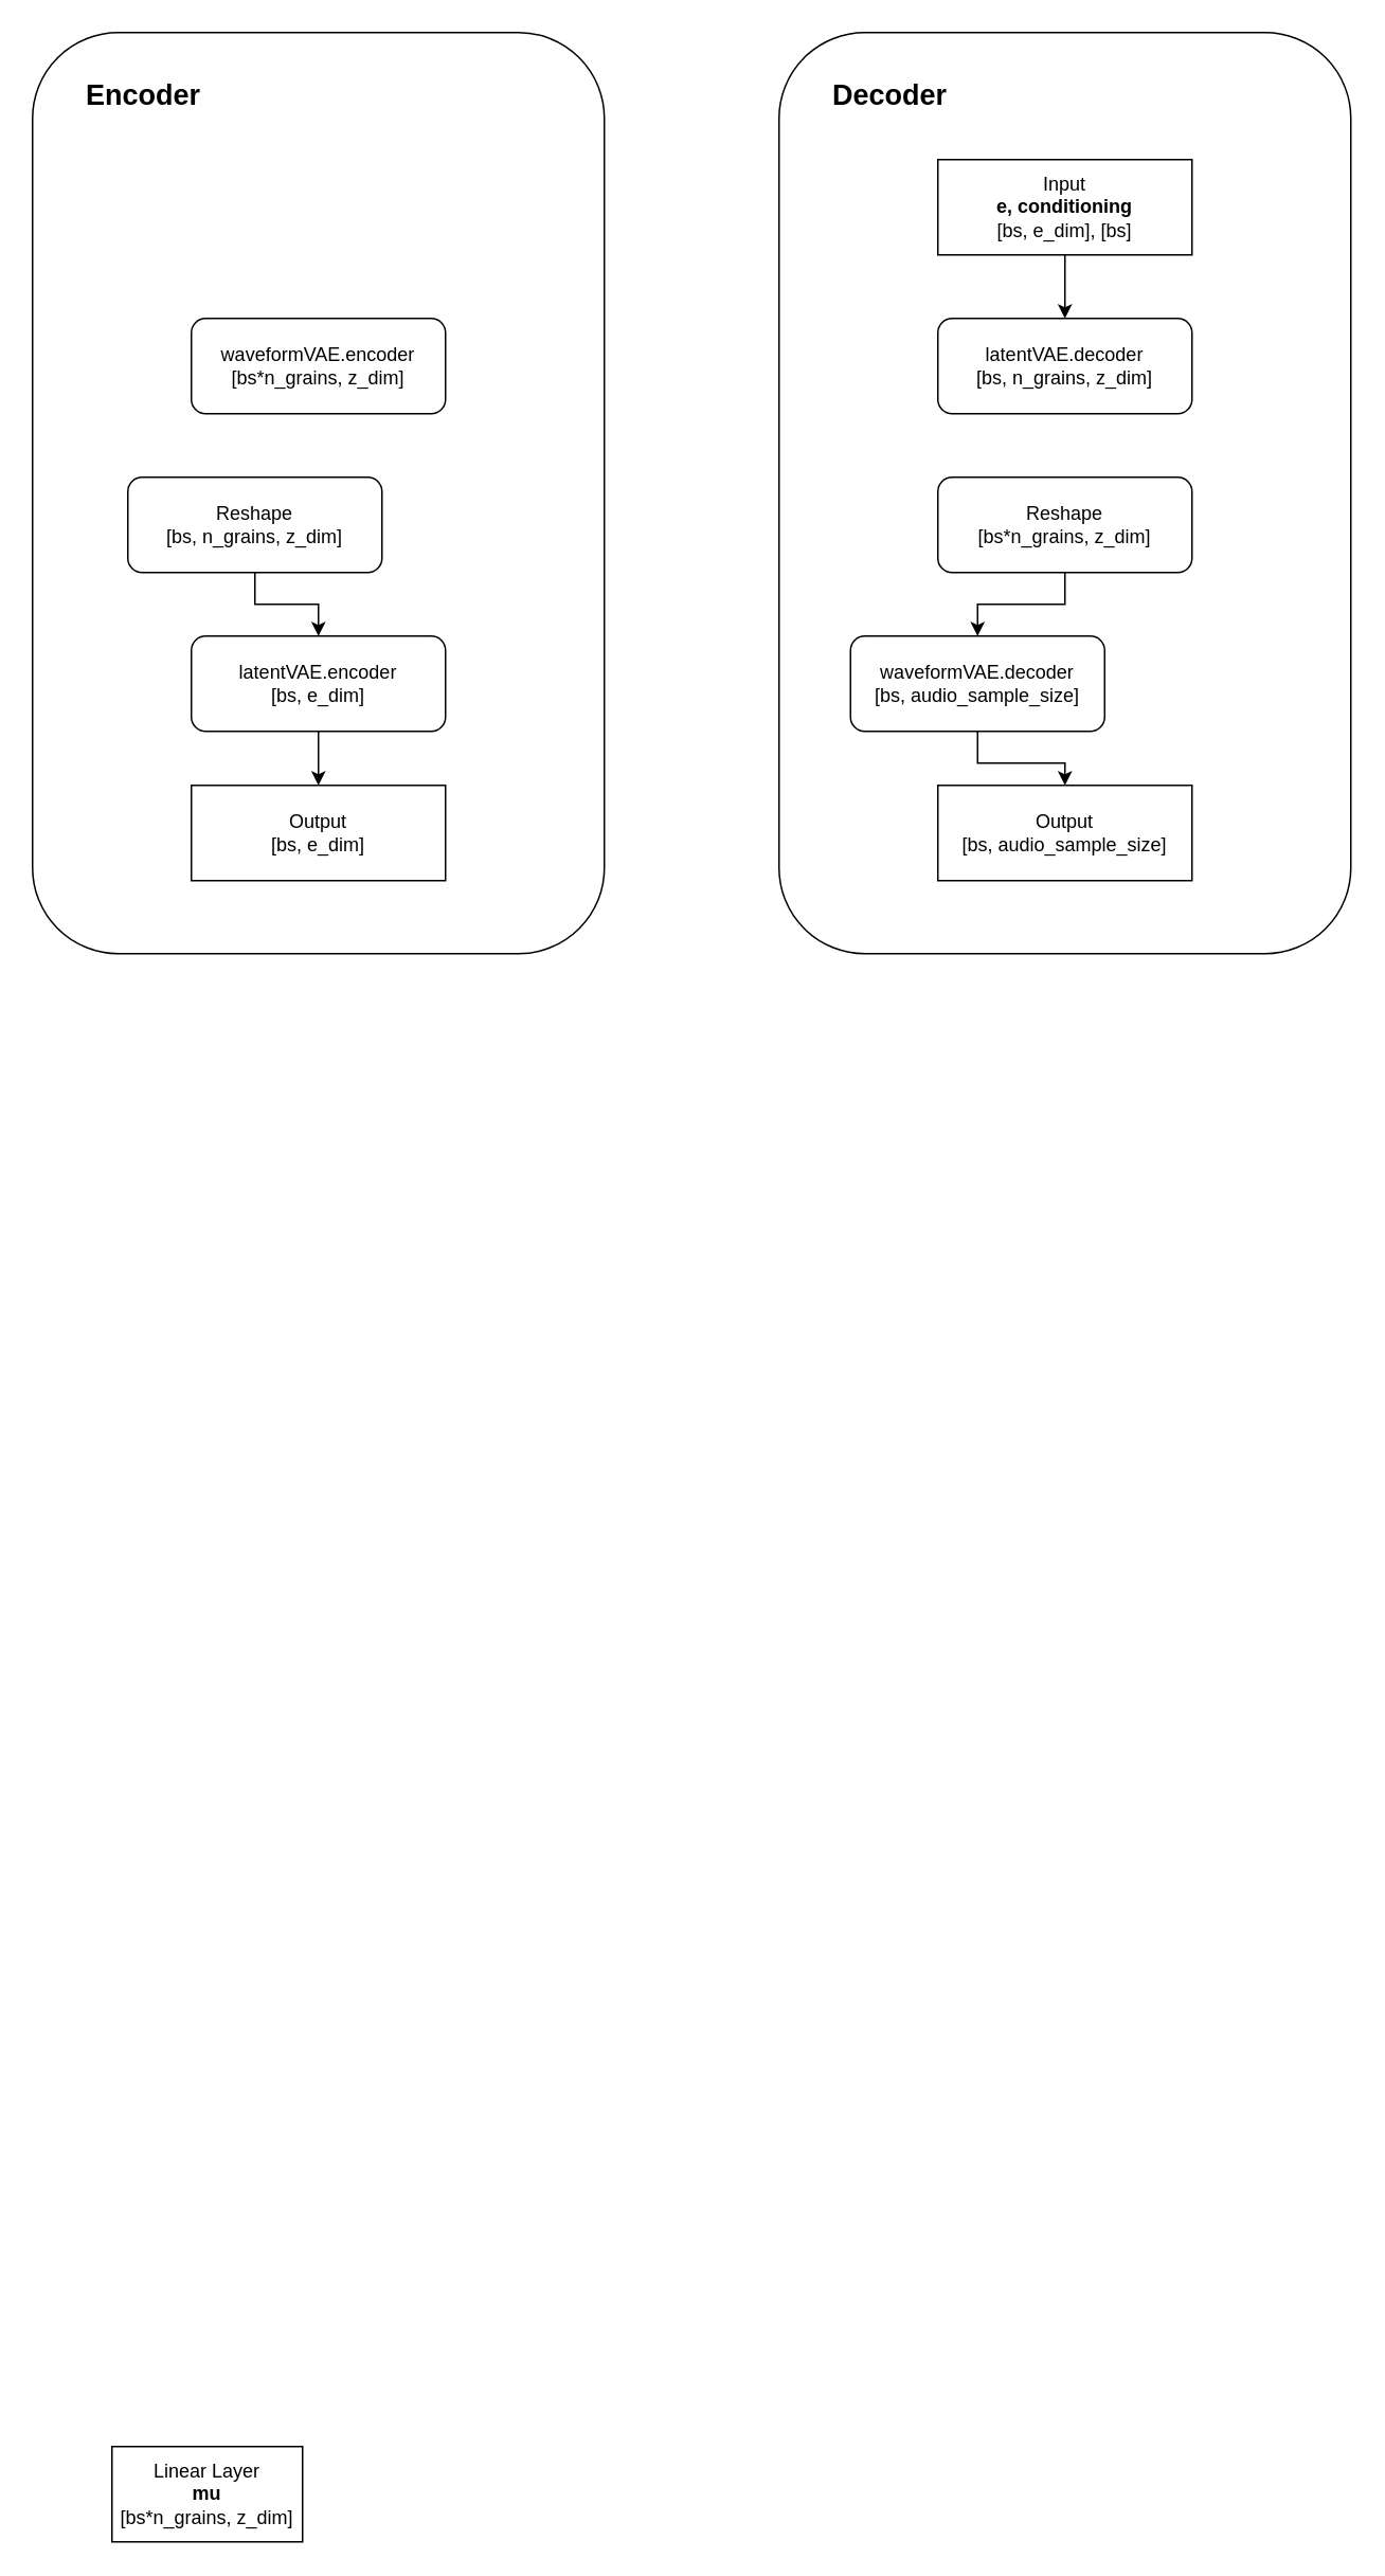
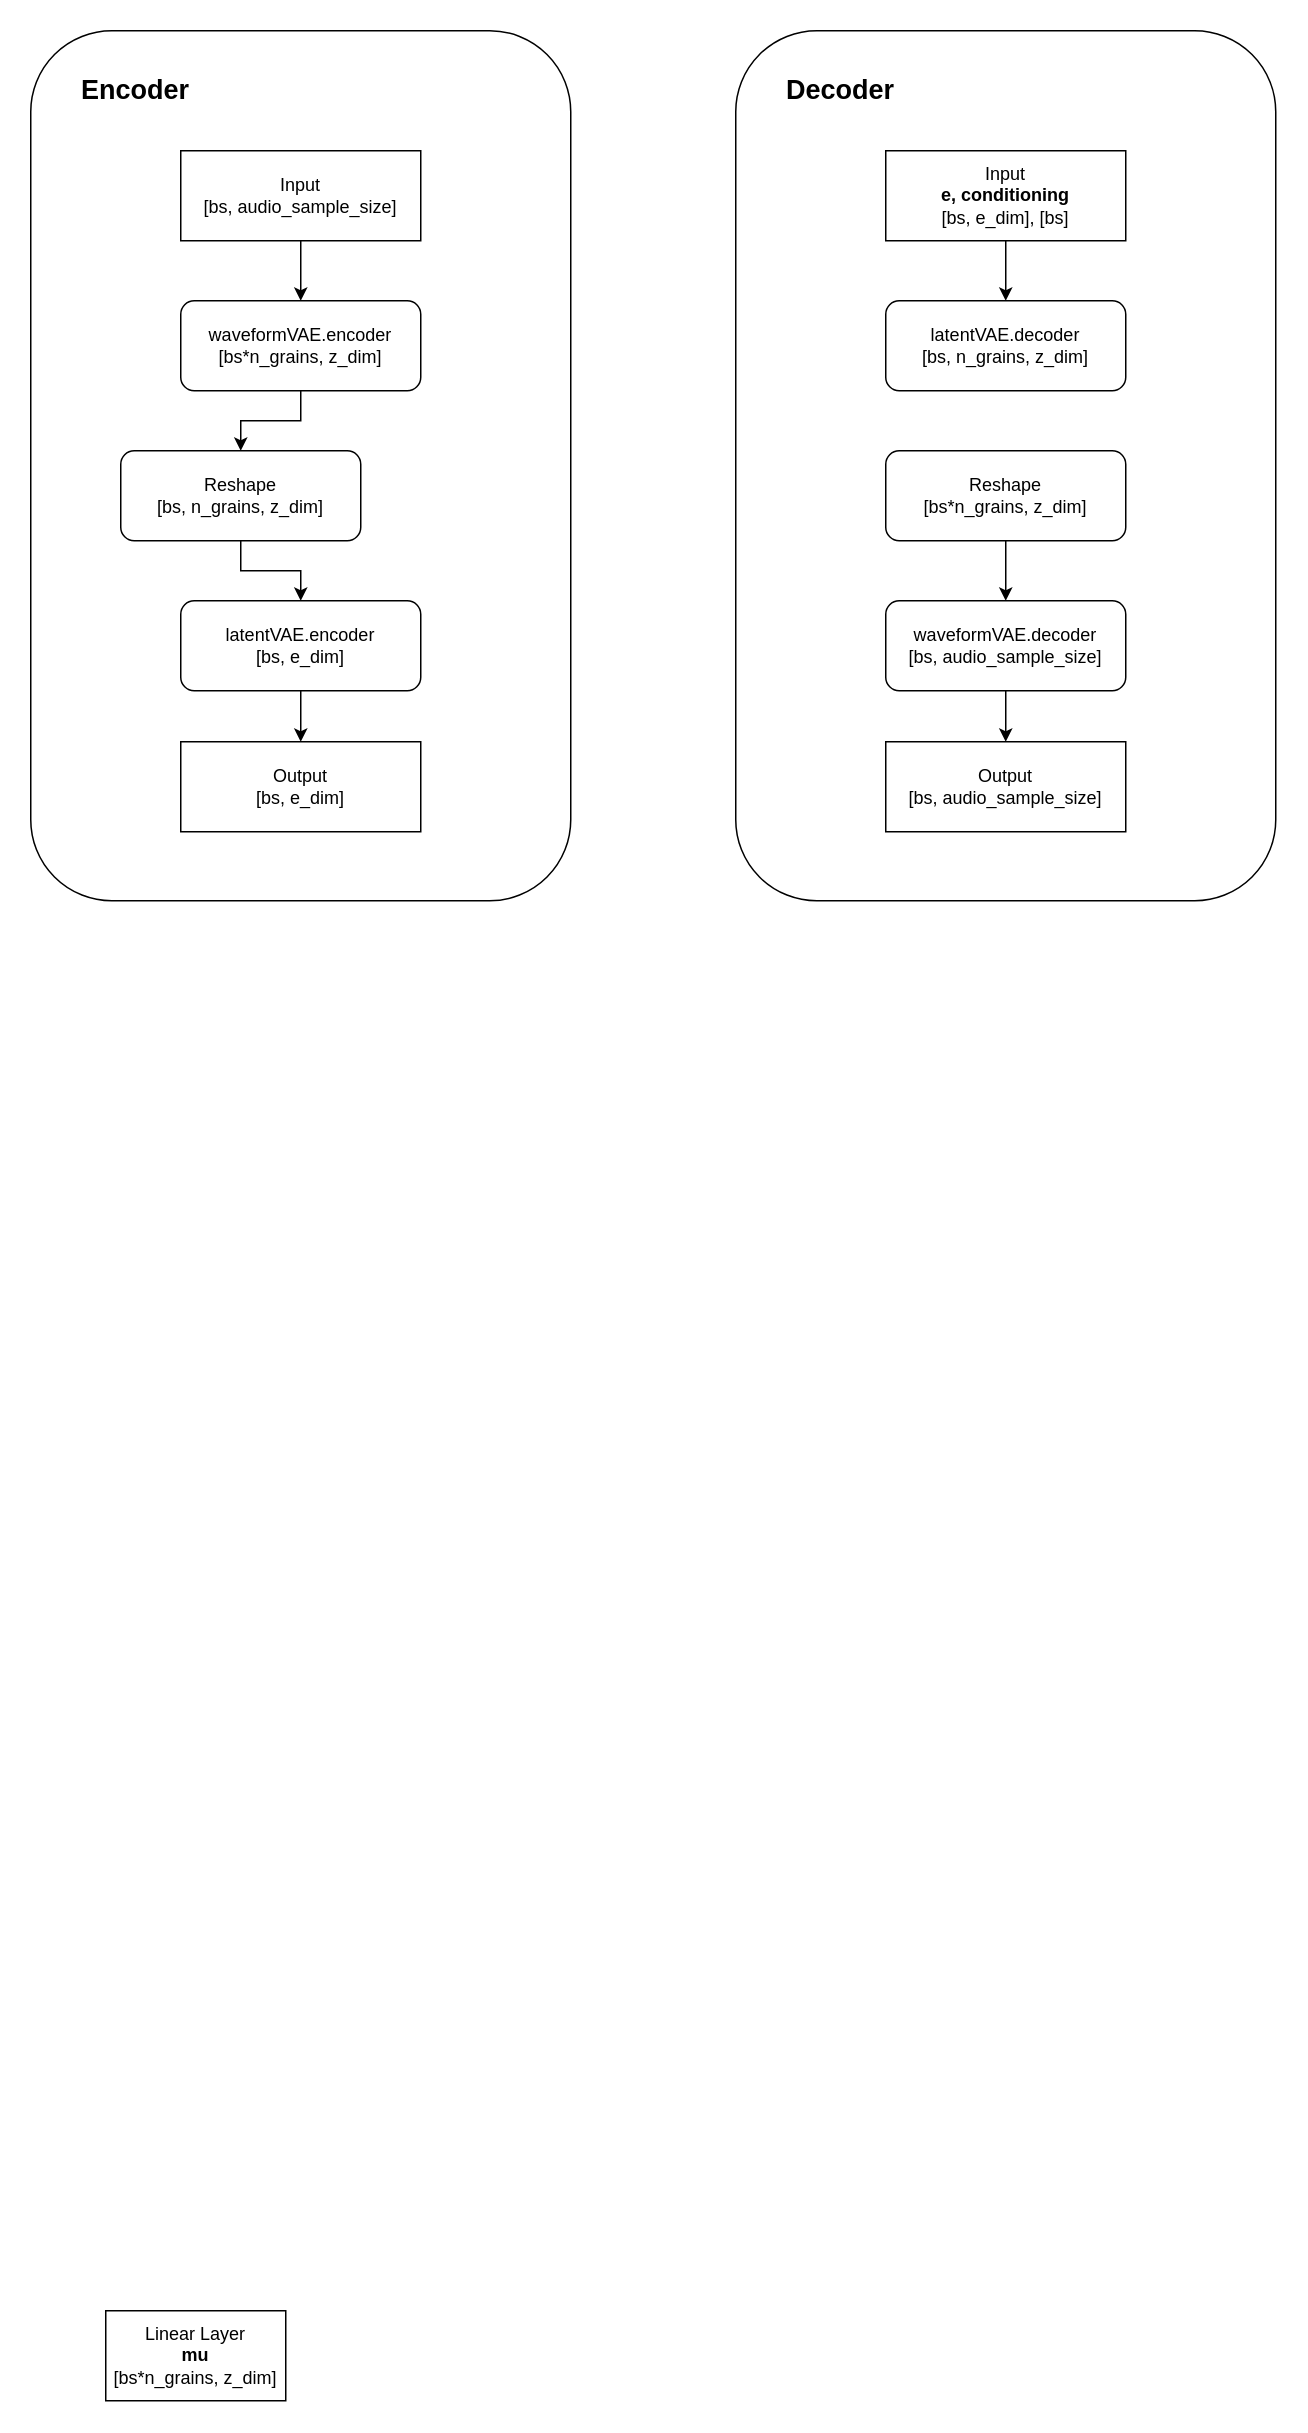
+ <mxCell id="4" value="Input&lt;br&gt;[bs, audio_sample_size]" style="rounded=0;whiteSpace=wrap;html=1;" vertex="1" parent="1"><mxGeometry x="120" y="100" width="160" height="60" as="geometry" /></mxCell>
+ <mxCell id="3" value="" style="edgeStyle=orthogonalEdgeStyle;rounded=0;orthogonalLoop=1;jettySize=auto;html=1;" edge="1" parent="1" source="4" target="12"><mxGeometry relative="1" as="geometry" /></mxCell>
+ <mxCell id="11" value="" style="edgeStyle=orthogonalEdgeStyle;rounded=0;orthogonalLoop=1;jettySize=auto;html=1;" edge="1" parent="1" source="12" target="15"><mxGeometry relative="1" as="geometry" /></mxCell>
- <mxCell id="22" value="waveformVAE.decoder&lt;br&gt;[bs, audio_sample_size]" style="rounded=1;whiteSpace=wrap;html=1;" vertex="1" parent="1"><mxGeometry x="535" y="400" width="160" height="60" as="geometry" /></mxCell>
+ <mxCell id="22" value="waveformVAE.decoder&lt;br&gt;[bs, audio_sample_size]" style="rounded=1;whiteSpace=wrap;html=1;" vertex="1" parent="1"><mxGeometry x="590" y="400" width="160" height="60" as="geometry" /></mxCell>
